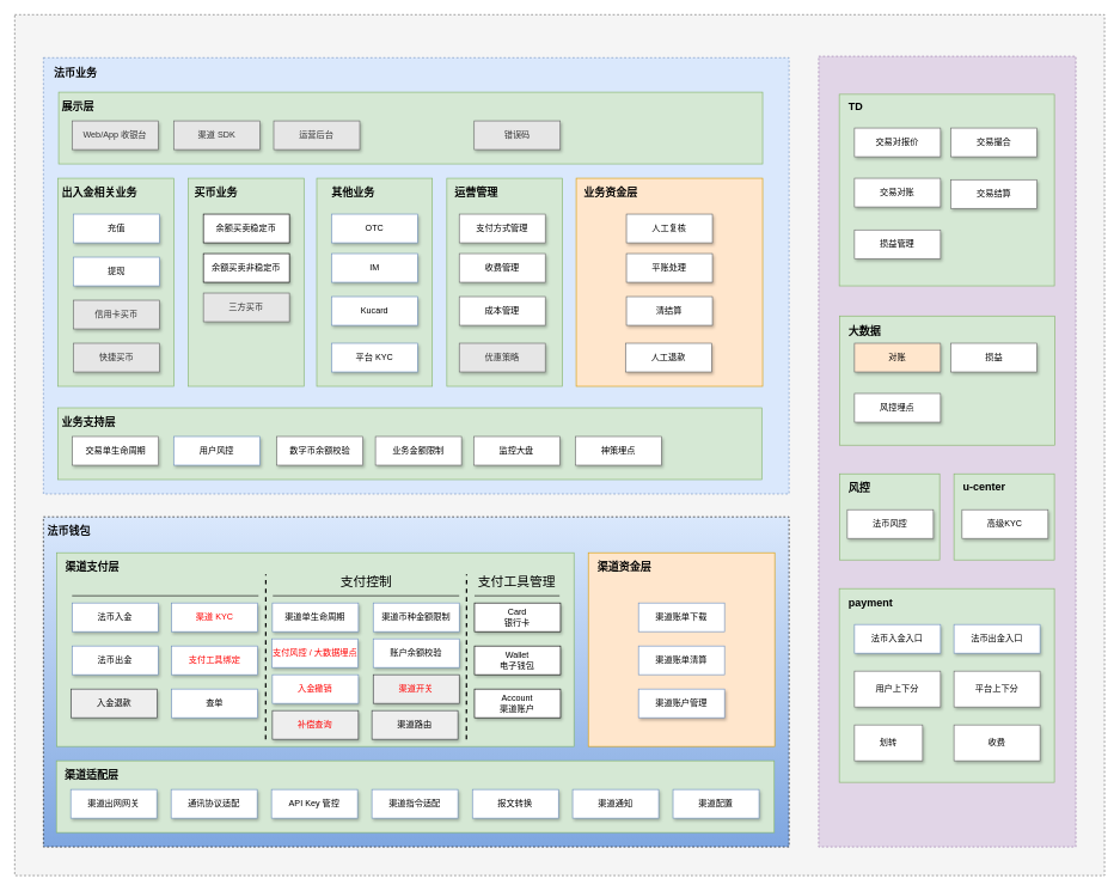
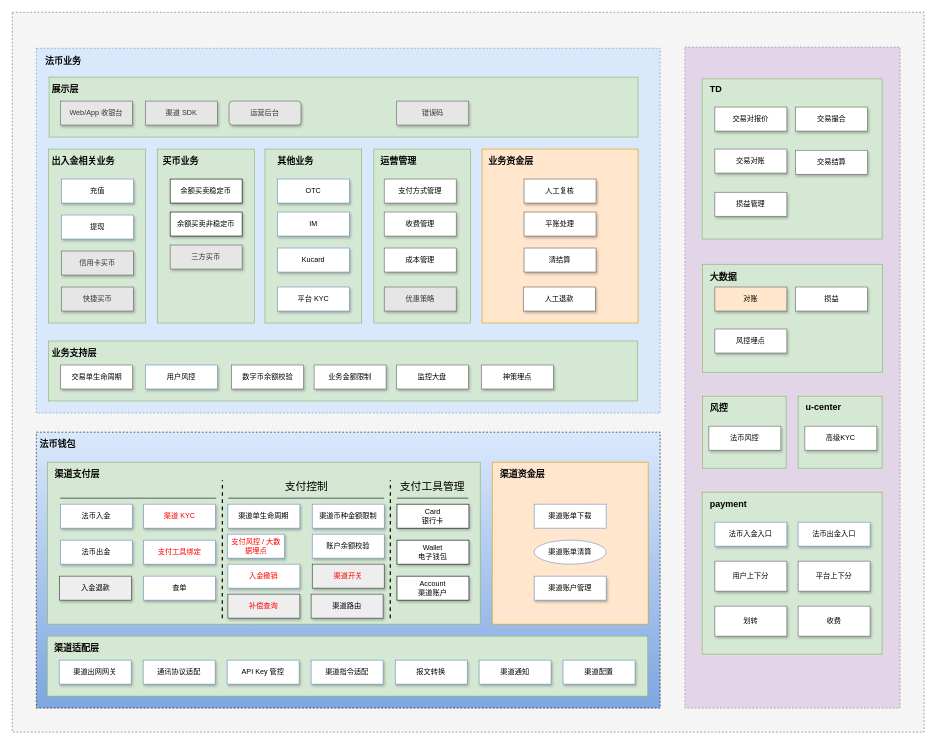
- <mxCell id="40" value="运营后台" style="rounded=0;whiteSpace=wrap;html=1;fillColor=#E6E6E6;strokeColor=#666666;fontColor=#333333;shadow=1;" vertex="1" parent="1"><mxGeometry x="381.25" y="168" width="120" height="40" as="geometry" /></mxCell>
+ <mxCell id="40" value="运营后台" style="whiteSpace=wrap;html=1;fillColor=#E6E6E6;strokeColor=#666666;fontColor=#333333;shadow=1;rounded=1;" vertex="1" parent="1"><mxGeometry x="381.25" y="168" width="120" height="40" as="geometry" /></mxCell>
- <mxCell id="33" value="支付风控 / 大数据埋点" style="rounded=0;whiteSpace=wrap;html=1;fillColor=#FFFFFF;strokeColor=#6c8ebf;shadow=1;fontColor=#FF0000;" vertex="1" parent="1"><mxGeometry x="378.75" y="890" width="120" height="40" as="geometry" /></mxCell>
+ <mxCell id="33" value="支付风控 / 大数据埋点" style="rounded=0;whiteSpace=wrap;html=1;fillColor=#FFFFFF;strokeColor=#6c8ebf;shadow=1;fontColor=#FF0000;" vertex="1" parent="1"><mxGeometry x="378.75" y="890" width="95" height="40" as="geometry" /></mxCell>
- <mxCell id="28" value="渠道账单清算" style="rounded=0;whiteSpace=wrap;html=1;fillColor=#FFFFFF;strokeColor=#6c8ebf;" vertex="1" parent="1"><mxGeometry x="890" y="900" width="120" height="40" as="geometry" /></mxCell>
+ <mxCell id="28" value="渠道账单清算" style="ellipse;whiteSpace=wrap;html=1;fillColor=#FFFFFF;strokeColor=#6c8ebf;" vertex="1" parent="1"><mxGeometry x="890" y="900" width="120" height="40" as="geometry" /></mxCell>
- <mxCell id="86" value="&lt;span style=&quot;color: rgb(0 , 0 , 0)&quot;&gt;划转&lt;br&gt;&lt;/span&gt;" style="rounded=0;whiteSpace=wrap;html=1;fillColor=#FFFFFF;strokeColor=#666666;fontColor=#333333;shadow=1;" vertex="1" parent="1"><mxGeometry x="1191.25" y="1010" width="95" height="50" as="geometry" /></mxCell>
+ <mxCell id="86" value="&lt;span style=&quot;color: rgb(0 , 0 , 0)&quot;&gt;划转&lt;br&gt;&lt;/span&gt;" style="rounded=0;whiteSpace=wrap;html=1;fillColor=#FFFFFF;strokeColor=#666666;fontColor=#333333;shadow=1;" vertex="1" parent="1"><mxGeometry x="1191.25" y="1010" width="120" height="50" as="geometry" /></mxCell>
